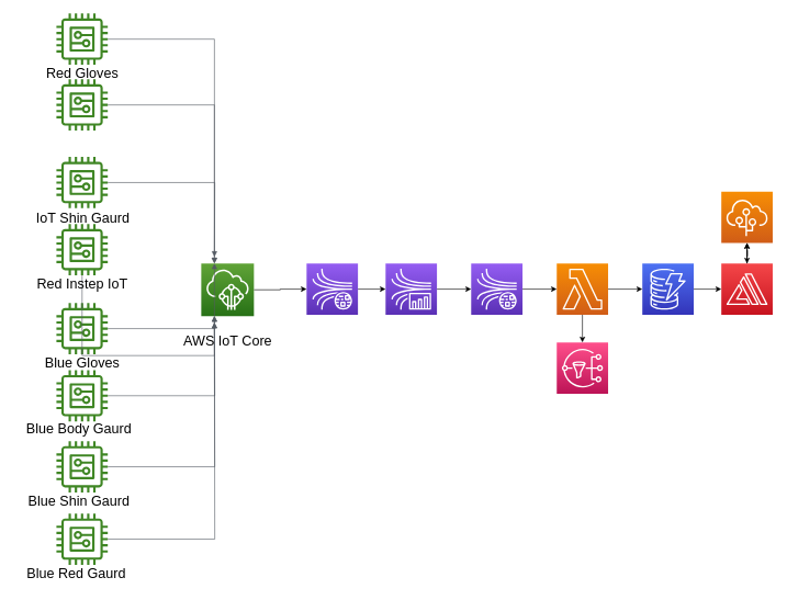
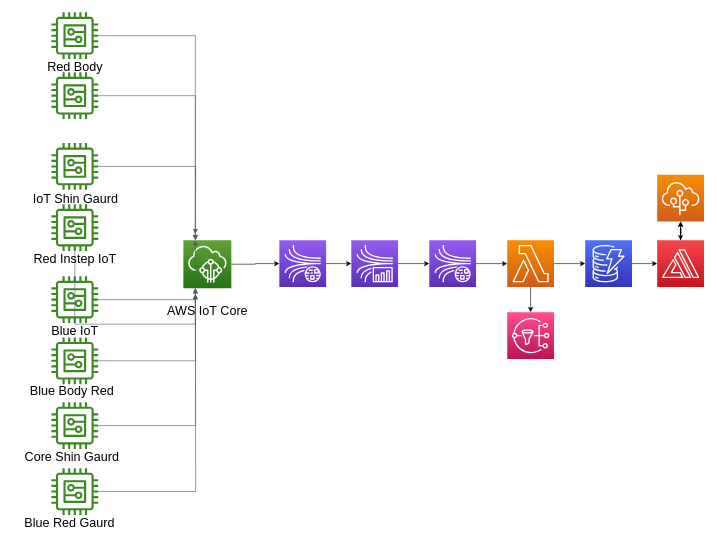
- <mxCell id="20" value="Red Gloves" style="text;html=1;align=center;verticalAlign=middle;resizable=0;points=[];autosize=1;strokeColor=none;fillColor=none;fontSize=21;" parent="1" vertex="1"><mxGeometry x="59" y="90" width="130" height="40" as="geometry" /></mxCell>
+ <mxCell id="20" value="Red Body" style="text;html=1;align=center;verticalAlign=middle;resizable=0;points=[];autosize=1;strokeColor=none;fillColor=none;fontSize=21;" parent="1" vertex="1"><mxGeometry x="59" y="90" width="130" height="40" as="geometry" /></mxCell>
- <mxCell id="23" value="Blue Gloves" style="text;html=1;align=center;verticalAlign=middle;resizable=0;points=[];autosize=1;strokeColor=none;fillColor=none;fontSize=21;" parent="1" vertex="1"><mxGeometry x="54" y="530" width="140" height="40" as="geometry" /></mxCell>
+ <mxCell id="23" value="Blue IoT" style="text;html=1;align=center;verticalAlign=middle;resizable=0;points=[];autosize=1;strokeColor=none;fillColor=none;fontSize=21;" parent="1" vertex="1"><mxGeometry x="54" y="530" width="140" height="40" as="geometry" /></mxCell>
- <mxCell id="24" value="Blue Body Gaurd" style="text;html=1;align=center;verticalAlign=middle;resizable=0;points=[];autosize=1;strokeColor=none;fillColor=none;fontSize=21;" parent="1" vertex="1"><mxGeometry x="29" y="630" width="180" height="40" as="geometry" /></mxCell>
+ <mxCell id="24" value="Blue Body Red" style="text;html=1;align=center;verticalAlign=middle;resizable=0;points=[];autosize=1;strokeColor=none;fillColor=none;fontSize=21;" parent="1" vertex="1"><mxGeometry x="29" y="630" width="180" height="40" as="geometry" /></mxCell>
- <mxCell id="25" value="Blue Shin Gaurd" style="text;html=1;align=center;verticalAlign=middle;resizable=0;points=[];autosize=1;strokeColor=none;fillColor=none;fontSize=21;" parent="1" vertex="1"><mxGeometry x="29" y="740" width="180" height="40" as="geometry" /></mxCell>
+ <mxCell id="25" value="Core Shin Gaurd" style="text;html=1;align=center;verticalAlign=middle;resizable=0;points=[];autosize=1;strokeColor=none;fillColor=none;fontSize=21;" parent="1" vertex="1"><mxGeometry x="29" y="740" width="180" height="40" as="geometry" /></mxCell>
